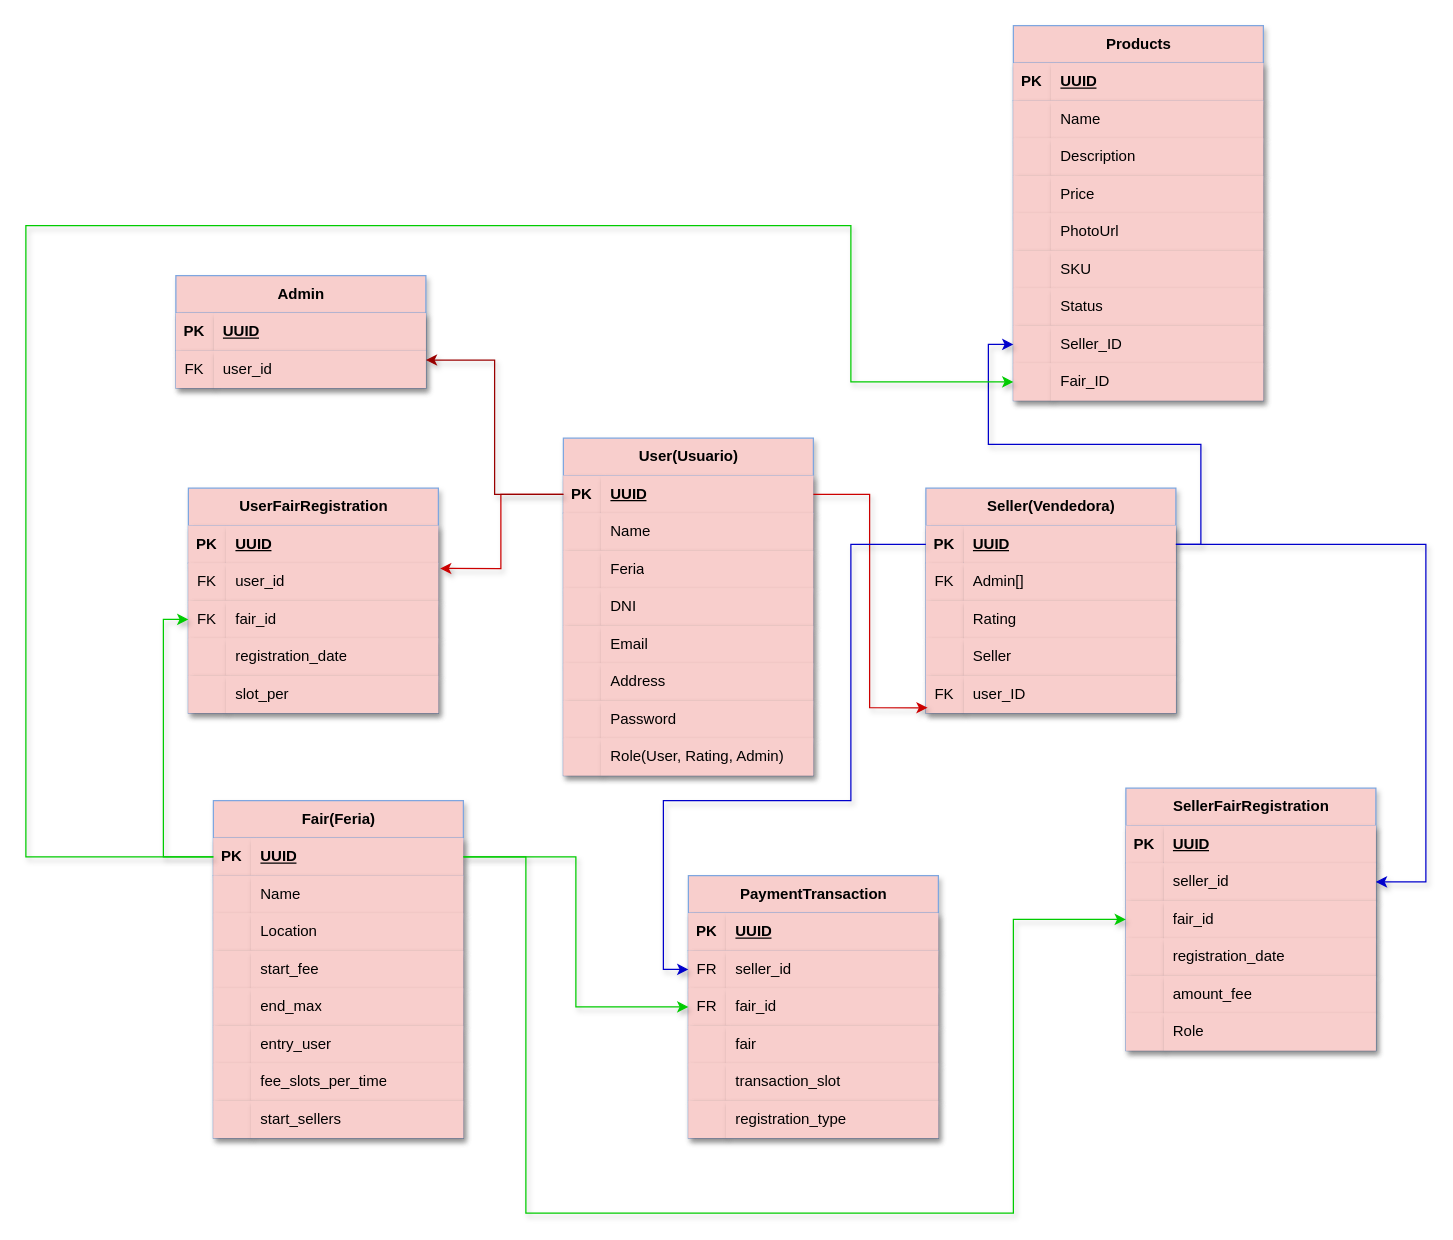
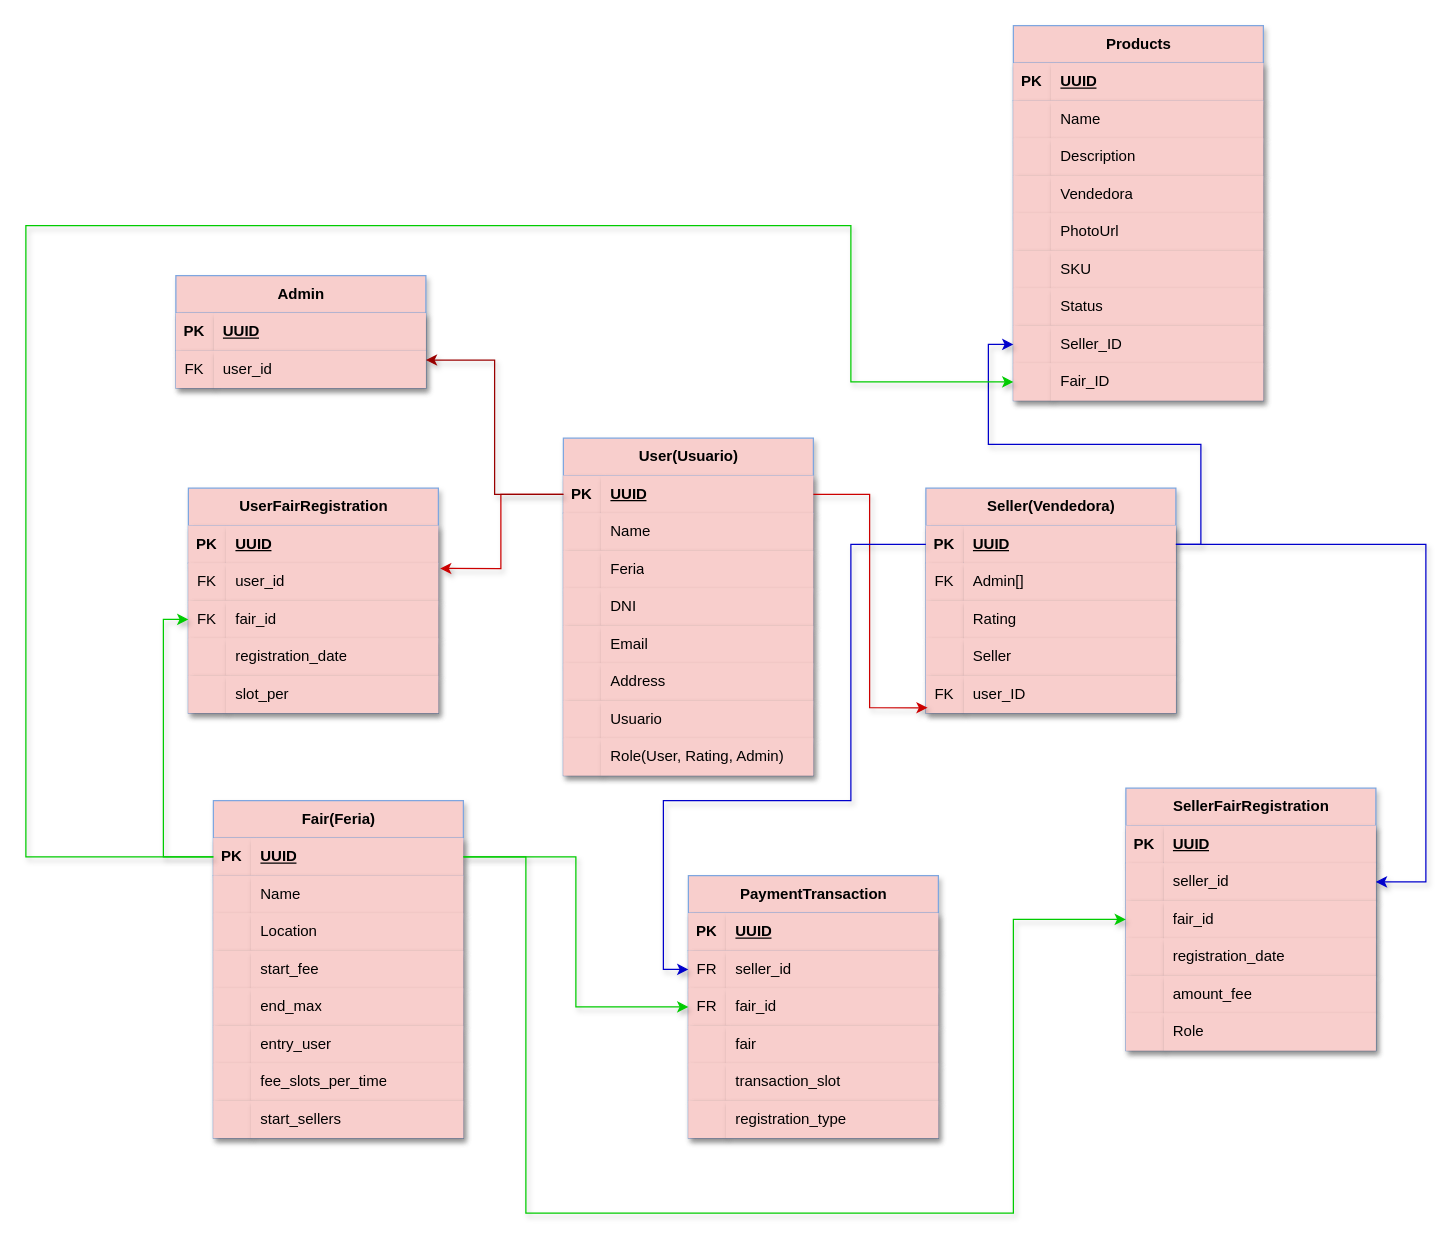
- <mxCell id="80" value="Price" style="shape=partialRectangle;connectable=0;fillColor=#F8CECC;top=0;left=0;bottom=0;right=0;align=left;spacingLeft=6;overflow=hidden;whiteSpace=wrap;html=1;strokeColor=#7EA6E0;shadow=1;" parent="78" vertex="1"><mxGeometry x="30" width="170" height="30" as="geometry"><mxRectangle width="170" height="30" as="alternateBounds" /></mxGeometry></mxCell>
+ <mxCell id="80" value="Vendedora" style="shape=partialRectangle;connectable=0;fillColor=#F8CECC;top=0;left=0;bottom=0;right=0;align=left;spacingLeft=6;overflow=hidden;whiteSpace=wrap;html=1;strokeColor=#7EA6E0;shadow=1;" parent="78" vertex="1"><mxGeometry x="30" width="170" height="30" as="geometry"><mxRectangle width="170" height="30" as="alternateBounds" /></mxGeometry></mxCell>
- <mxCell id="23" value="Password" style="shape=partialRectangle;connectable=0;fillColor=#F8CECC;top=0;left=0;bottom=0;right=0;align=left;spacingLeft=6;overflow=hidden;whiteSpace=wrap;html=1;strokeColor=#7EA6E0;shadow=1;" parent="21" vertex="1"><mxGeometry x="30" width="170" height="30" as="geometry"><mxRectangle width="170" height="30" as="alternateBounds" /></mxGeometry></mxCell>
+ <mxCell id="23" value="Usuario" style="shape=partialRectangle;connectable=0;fillColor=#F8CECC;top=0;left=0;bottom=0;right=0;align=left;spacingLeft=6;overflow=hidden;whiteSpace=wrap;html=1;strokeColor=#7EA6E0;shadow=1;" parent="21" vertex="1"><mxGeometry x="30" width="170" height="30" as="geometry"><mxRectangle width="170" height="30" as="alternateBounds" /></mxGeometry></mxCell>
